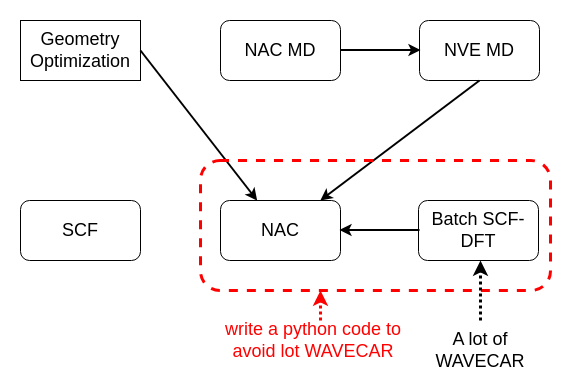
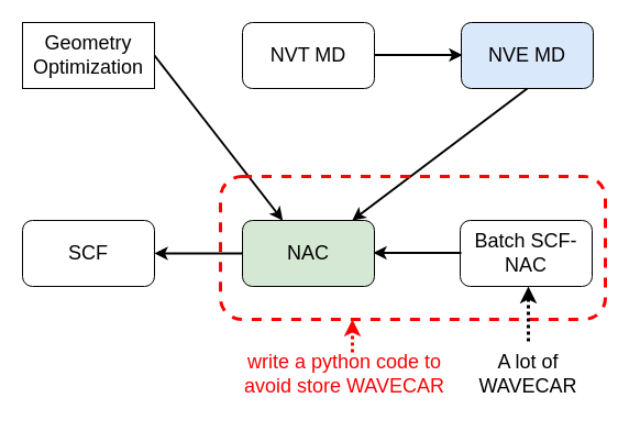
- <mxCell id="2" value="&lt;font style=&quot;font-size: 18px;&quot;&gt;NAC MD&lt;/font&gt;" style="rounded=1;whiteSpace=wrap;html=1;" vertex="1" parent="1"><mxGeometry x="220" y="20" width="120" height="60" as="geometry" /></mxCell>
+ <mxCell id="2" value="&lt;font style=&quot;font-size: 18px;&quot;&gt;NVT MD&lt;/font&gt;" style="rounded=1;whiteSpace=wrap;html=1;" vertex="1" parent="1"><mxGeometry x="220" y="20" width="120" height="60" as="geometry" /></mxCell>
- <mxCell id="7" value="&lt;font style=&quot;font-size: 18px;&quot;&gt;NVE MD&lt;/font&gt;" style="rounded=1;whiteSpace=wrap;html=1;" vertex="1" parent="1"><mxGeometry x="419" y="20" width="120" height="60" as="geometry" /></mxCell>
+ <mxCell id="7" value="&lt;font style=&quot;font-size: 18px;&quot;&gt;NVE MD&lt;/font&gt;" style="rounded=1;whiteSpace=wrap;html=1;fillColor=#dae8fc;" vertex="1" parent="1"><mxGeometry x="419" y="20" width="120" height="60" as="geometry" /></mxCell>
+ <mxCell id="10" value="" style="endArrow=classic;html=1;rounded=0;strokeWidth=2;entryX=1;entryY=0.5;entryDx=0;entryDy=0;exitX=0;exitY=0.5;exitDx=0;exitDy=0;" edge="1" parent="1" source="5" target="4"><mxGeometry width="50" height="50" relative="1" as="geometry"><mxPoint x="220" y="235" as="sourcePoint" /><mxPoint x="160" y="225" as="targetPoint" /></mxGeometry></mxCell>
- <mxCell id="5" value="&lt;font style=&quot;font-size: 18px;&quot;&gt;NAC&lt;/font&gt;" style="rounded=1;whiteSpace=wrap;html=1;" vertex="1" parent="1"><mxGeometry x="220" y="200" width="120" height="60" as="geometry" /></mxCell>
+ <mxCell id="5" value="&lt;font style=&quot;font-size: 18px;&quot;&gt;NAC&lt;/font&gt;" style="rounded=1;whiteSpace=wrap;html=1;fillColor=#d5e8d4;" vertex="1" parent="1"><mxGeometry x="220" y="200" width="120" height="60" as="geometry" /></mxCell>
- <mxCell id="6" value="&lt;font style=&quot;font-size: 18px;&quot;&gt;Batch SCF-DFT&lt;/font&gt;" style="rounded=1;whiteSpace=wrap;html=1;" vertex="1" parent="1"><mxGeometry x="418" y="200" width="120" height="60" as="geometry" /></mxCell>
+ <mxCell id="6" value="&lt;font style=&quot;font-size: 18px;&quot;&gt;Batch SCF-NAC&lt;/font&gt;" style="rounded=1;whiteSpace=wrap;html=1;" vertex="1" parent="1"><mxGeometry x="418" y="200" width="120" height="60" as="geometry" /></mxCell>
- <mxCell id="16" value="&lt;font style=&quot;font-size: 18px;&quot;&gt;write a python code to avoid lot WAVECAR&lt;/font&gt;" style="rounded=0;whiteSpace=wrap;html=1;strokeColor=none;fontColor=#FF0000;" vertex="1" parent="1"><mxGeometry x="220" y="310" width="186" height="60" as="geometry" /></mxCell>
+ <mxCell id="16" value="&lt;font style=&quot;font-size: 18px;&quot;&gt;write a python code to avoid store WAVECAR&lt;/font&gt;" style="rounded=0;whiteSpace=wrap;html=1;strokeColor=none;fontColor=#FF0000;" vertex="1" parent="1"><mxGeometry x="220" y="310" width="186" height="60" as="geometry" /></mxCell>
- <mxCell id="14" value="&lt;font style=&quot;font-size: 18px;&quot;&gt;A lot of WAVECAR&lt;/font&gt;" style="rounded=0;whiteSpace=wrap;html=1;strokeColor=none;" vertex="1" parent="1"><mxGeometry x="420" y="320" width="120" height="60" as="geometry" /></mxCell>
+ <mxCell id="14" value="&lt;font style=&quot;font-size: 18px;&quot;&gt;A lot of WAVECAR&lt;/font&gt;" style="rounded=0;whiteSpace=wrap;html=1;strokeColor=none;" vertex="1" parent="1"><mxGeometry x="420" y="310" width="120" height="60" as="geometry" /></mxCell>
